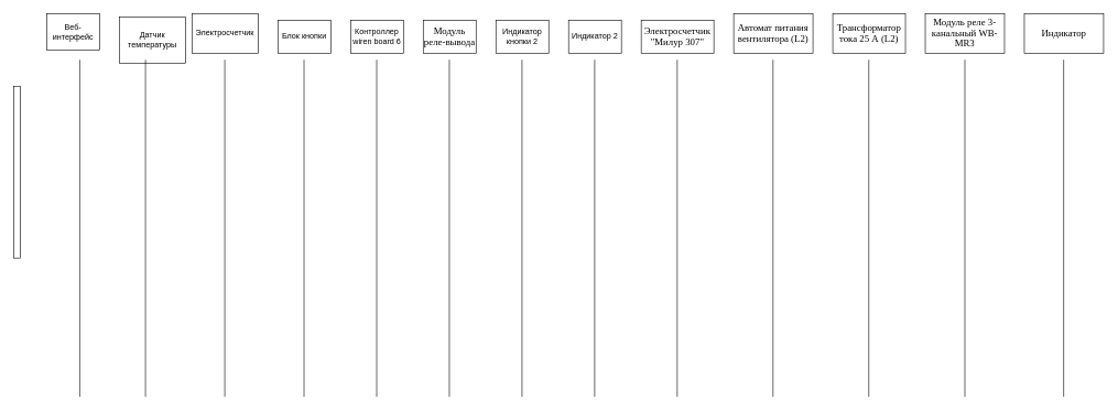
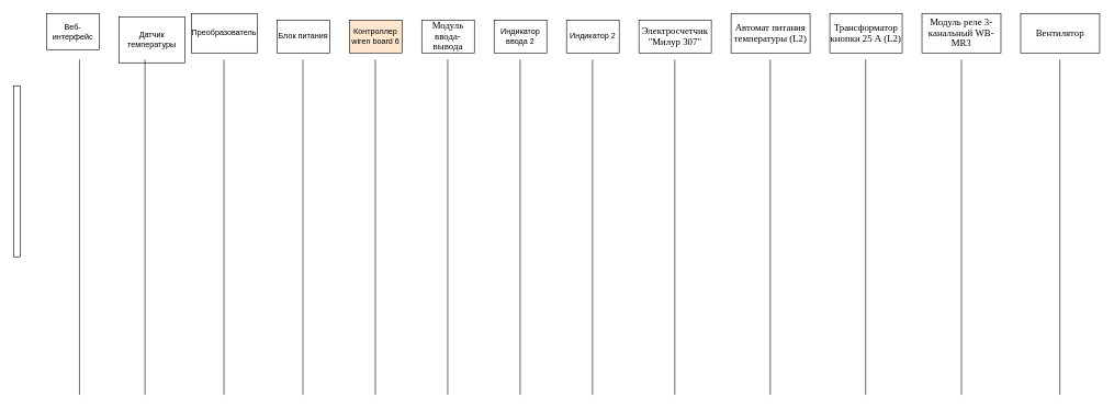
- <mxCell id="3" value="Электросчетчик" style="rounded=0;whiteSpace=wrap;html=1;" vertex="1" parent="1"><mxGeometry x="290" y="20" width="100" height="60" as="geometry" /></mxCell>
+ <mxCell id="3" value="Преобразователь" style="rounded=0;whiteSpace=wrap;html=1;" vertex="1" parent="1"><mxGeometry x="290" y="20" width="100" height="60" as="geometry" /></mxCell>
- <mxCell id="10" value="&lt;span style=&quot;font-size: 11pt ; line-height: 107% ; font-family: &amp;#34;times new roman&amp;#34; , serif&quot;&gt;Автомат питания вентилятора (L2)&lt;/span&gt;" style="rounded=0;whiteSpace=wrap;html=1;" vertex="1" parent="1"><mxGeometry x="1110" y="20" width="120" height="60" as="geometry" /></mxCell>
+ <mxCell id="10" value="&lt;span style=&quot;font-size: 11pt ; line-height: 107% ; font-family: &amp;#34;times new roman&amp;#34; , serif&quot;&gt;Автомат питания температуры (L2)&lt;/span&gt;" style="rounded=0;whiteSpace=wrap;html=1;" vertex="1" parent="1"><mxGeometry x="1110" y="20" width="120" height="60" as="geometry" /></mxCell>
- <mxCell id="11" value="&lt;span style=&quot;font-size: 11pt ; line-height: 107% ; font-family: &amp;#34;times new roman&amp;#34; , serif&quot;&gt;Трансформатор тока 25 А (L2)&lt;/span&gt;" style="rounded=0;whiteSpace=wrap;html=1;" vertex="1" parent="1"><mxGeometry x="1260" y="20" width="110" height="60" as="geometry" /></mxCell>
+ <mxCell id="11" value="&lt;span style=&quot;font-size: 11pt ; line-height: 107% ; font-family: &amp;#34;times new roman&amp;#34; , serif&quot;&gt;Трансформатор кнопки 25 А (L2)&lt;/span&gt;" style="rounded=0;whiteSpace=wrap;html=1;" vertex="1" parent="1"><mxGeometry x="1260" y="20" width="110" height="60" as="geometry" /></mxCell>
- <mxCell id="13" value="&lt;span style=&quot;font-size: 11pt ; line-height: 107% ; font-family: &amp;#34;times new roman&amp;#34; , serif&quot;&gt;Индикатор&lt;/span&gt;" style="rounded=0;whiteSpace=wrap;html=1;" vertex="1" parent="1"><mxGeometry x="1550" y="20" width="120" height="60" as="geometry" /></mxCell>
+ <mxCell id="13" value="&lt;span style=&quot;font-size: 11pt ; line-height: 107% ; font-family: &amp;#34;times new roman&amp;#34; , serif&quot;&gt;Вентилятор&lt;/span&gt;" style="rounded=0;whiteSpace=wrap;html=1;" vertex="1" parent="1"><mxGeometry x="1550" y="20" width="120" height="60" as="geometry" /></mxCell>
- <mxCell id="4" value="Блок кнопки" style="rounded=0;whiteSpace=wrap;html=1;" vertex="1" parent="1"><mxGeometry x="420" y="30" width="80" height="50" as="geometry" /></mxCell>
+ <mxCell id="4" value="Блок питания" style="rounded=0;whiteSpace=wrap;html=1;" vertex="1" parent="1"><mxGeometry x="420" y="30" width="80" height="50" as="geometry" /></mxCell>
- <mxCell id="5" value="Контроллер wiren board 6" style="rounded=0;whiteSpace=wrap;html=1;" vertex="1" parent="1"><mxGeometry x="530" y="30" width="80" height="50" as="geometry" /></mxCell>
+ <mxCell id="5" value="Контроллер wiren board 6" style="rounded=0;whiteSpace=wrap;html=1;fillColor=#ffe6cc;" vertex="1" parent="1"><mxGeometry x="530" y="30" width="80" height="50" as="geometry" /></mxCell>
- <mxCell id="6" value="&lt;span style=&quot;font-size: 11pt ; line-height: 107% ; font-family: &amp;#34;times new roman&amp;#34; , serif&quot;&gt;Модуль реле-вывода&lt;/span&gt;" style="rounded=0;whiteSpace=wrap;html=1;" vertex="1" parent="1"><mxGeometry x="640" y="30" width="80" height="50" as="geometry" /></mxCell>
+ <mxCell id="6" value="&lt;span style=&quot;font-size: 11pt ; line-height: 107% ; font-family: &amp;#34;times new roman&amp;#34; , serif&quot;&gt;Модуль ввода-вывода&lt;/span&gt;" style="rounded=0;whiteSpace=wrap;html=1;" vertex="1" parent="1"><mxGeometry x="640" y="30" width="80" height="50" as="geometry" /></mxCell>
- <mxCell id="7" value="Индикатор кнопки 2" style="rounded=0;whiteSpace=wrap;html=1;" vertex="1" parent="1"><mxGeometry x="750" y="30" width="80" height="50" as="geometry" /></mxCell>
+ <mxCell id="7" value="Индикатор ввода 2" style="rounded=0;whiteSpace=wrap;html=1;" vertex="1" parent="1"><mxGeometry x="750" y="30" width="80" height="50" as="geometry" /></mxCell>
